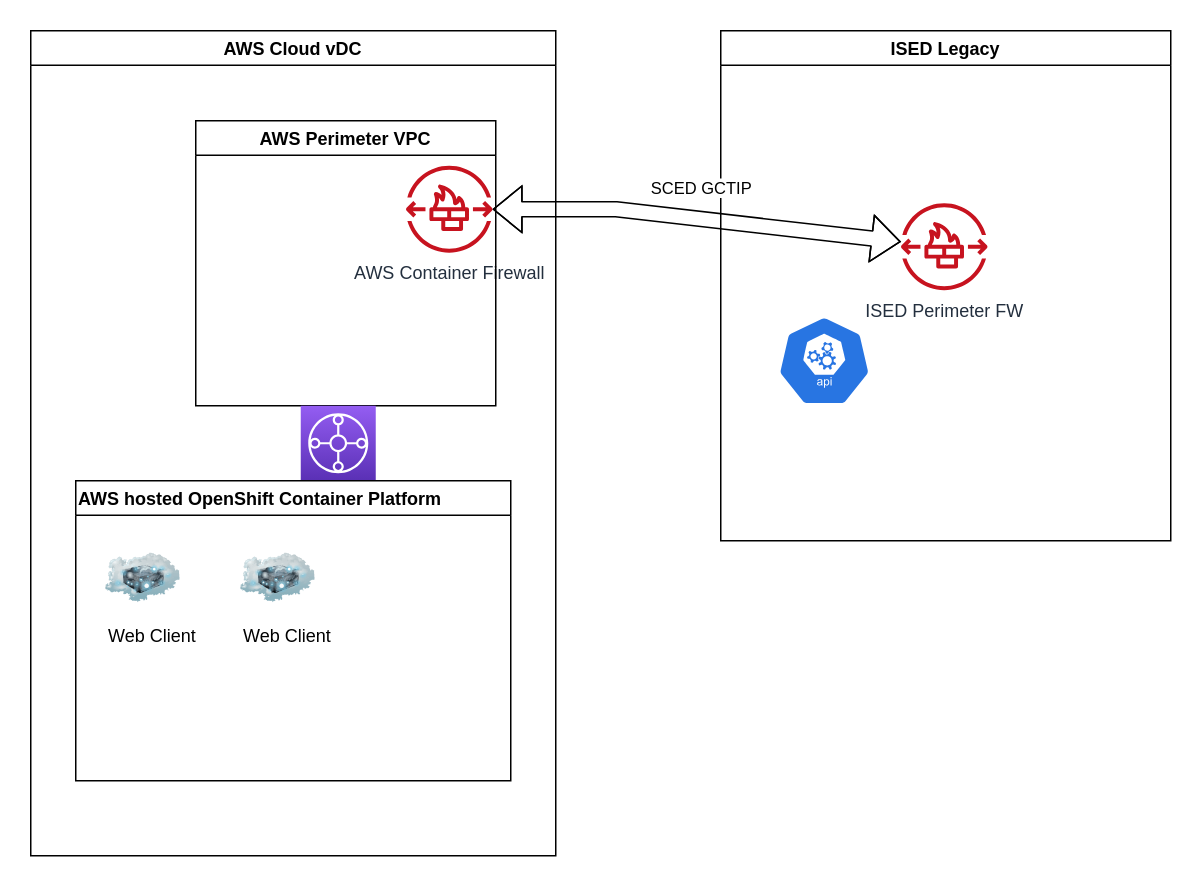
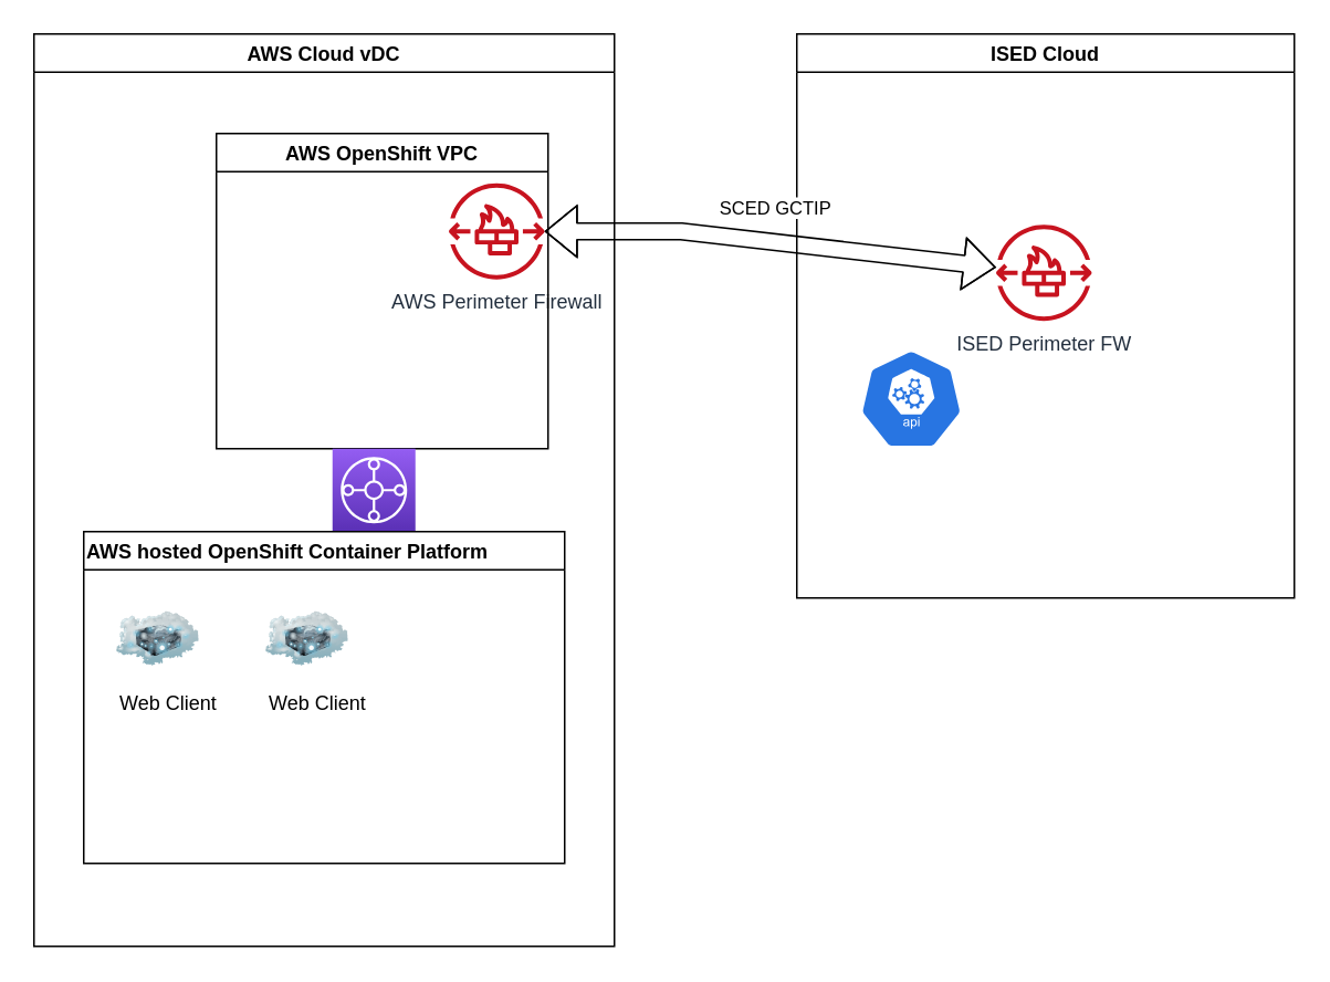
- <mxCell id="2" value="ISED Legacy" style="swimlane;" vertex="1" parent="1"><mxGeometry x="480" y="20" width="300" height="340" as="geometry" /></mxCell>
+ <mxCell id="2" value="ISED Cloud" style="swimlane;" vertex="1" parent="1"><mxGeometry x="480" y="20" width="300" height="340" as="geometry" /></mxCell>
- <mxCell id="8" value="AWS Perimeter VPC" style="swimlane;" vertex="1" parent="6"><mxGeometry x="110" y="60" width="200" height="190" as="geometry" /></mxCell>
+ <mxCell id="8" value="AWS OpenShift VPC" style="swimlane;" vertex="1" parent="6"><mxGeometry x="110" y="60" width="200" height="190" as="geometry" /></mxCell>
- <mxCell id="7" value="AWS Container Firewall" style="outlineConnect=0;fontColor=#232F3E;gradientColor=none;fillColor=#C7131F;strokeColor=none;dashed=0;verticalLabelPosition=bottom;verticalAlign=top;align=center;html=1;fontSize=12;fontStyle=0;aspect=fixed;pointerEvents=1;shape=mxgraph.aws4.network_firewall_endpoints;" vertex="1" parent="6"><mxGeometry x="250" y="90" width="58" height="58" as="geometry" /></mxCell>
+ <mxCell id="7" value="AWS Perimeter Firewall" style="outlineConnect=0;fontColor=#232F3E;gradientColor=none;fillColor=#C7131F;strokeColor=none;dashed=0;verticalLabelPosition=bottom;verticalAlign=top;align=center;html=1;fontSize=12;fontStyle=0;aspect=fixed;pointerEvents=1;shape=mxgraph.aws4.network_firewall_endpoints;" vertex="1" parent="6"><mxGeometry x="250" y="90" width="58" height="58" as="geometry" /></mxCell>
